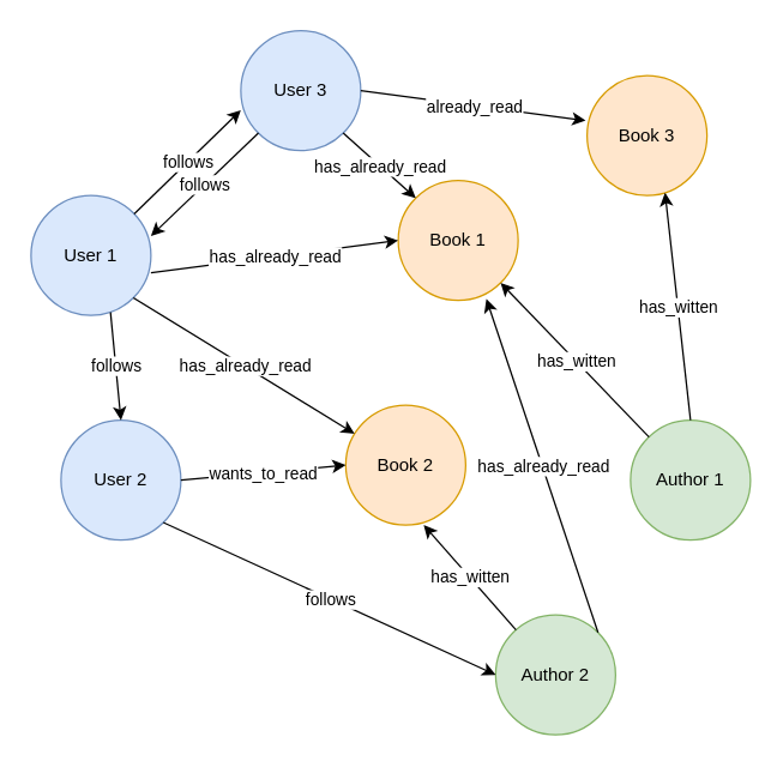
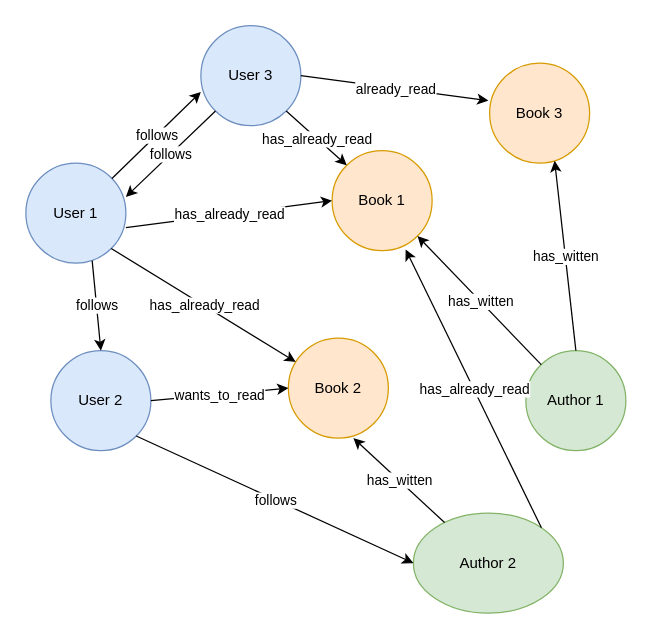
- <mxCell id="6" value="Author 2" style="ellipse;whiteSpace=wrap;html=1;aspect=fixed;fillColor=#d5e8d4;strokeColor=#82b366;" vertex="1" parent="1"><mxGeometry x="330" y="410" width="80" height="80" as="geometry" /></mxCell>
+ <mxCell id="6" value="Author 2" style="ellipse;whiteSpace=wrap;html=1;aspect=fixed;fillColor=#d5e8d4;strokeColor=#82b366;" vertex="1" parent="1"><mxGeometry x="330" y="410" width="120" height="80" as="geometry" /></mxCell>
